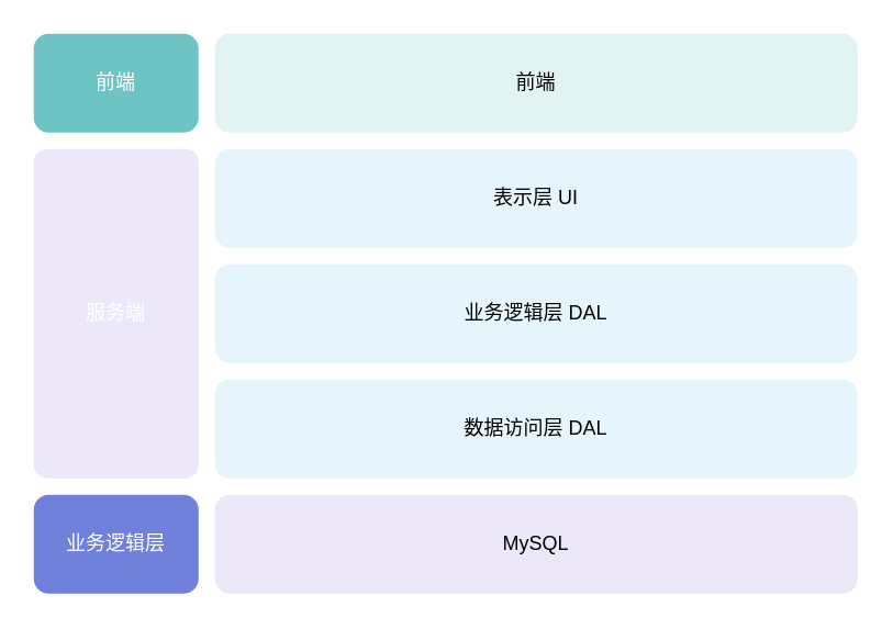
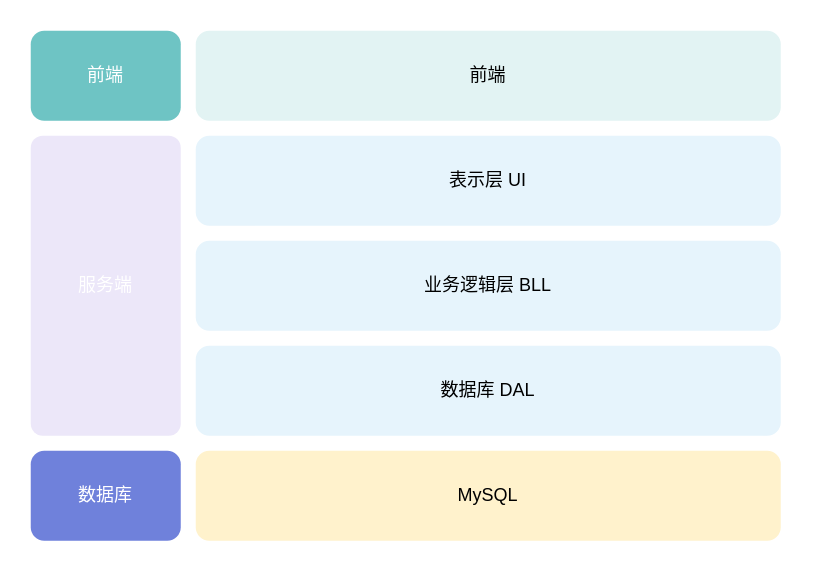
- <mxCell id="4" value="业务逻辑层 DAL" style="rounded=1;whiteSpace=wrap;html=1;strokeColor=none;fillColor=#e6f4fc;glass=0;shadow=0;" parent="1" vertex="1"><mxGeometry x="130" y="160" width="390" height="60" as="geometry" /></mxCell>
+ <mxCell id="4" value="业务逻辑层 BLL" style="rounded=1;whiteSpace=wrap;html=1;strokeColor=none;fillColor=#e6f4fc;glass=0;shadow=0;" parent="1" vertex="1"><mxGeometry x="130" y="160" width="390" height="60" as="geometry" /></mxCell>
- <mxCell id="9" value="数据访问层 DAL" style="rounded=1;whiteSpace=wrap;html=1;strokeColor=none;fillColor=#e6f4fc;glass=0;shadow=0;" vertex="1" parent="1"><mxGeometry x="130" y="230" width="390" height="60" as="geometry" /></mxCell>
+ <mxCell id="9" value="数据库 DAL" style="rounded=1;whiteSpace=wrap;html=1;strokeColor=none;fillColor=#e6f4fc;glass=0;shadow=0;" vertex="1" parent="1"><mxGeometry x="130" y="230" width="390" height="60" as="geometry" /></mxCell>
- <mxCell id="3" value="业务逻辑层" style="rounded=1;whiteSpace=wrap;html=1;fillColor=#6f81db;strokeColor=none;fontColor=#FFFFFF;glass=0;shadow=0;" parent="1" vertex="1"><mxGeometry x="20" y="300" width="100" height="60" as="geometry" /></mxCell>
+ <mxCell id="3" value="数据库" style="rounded=1;whiteSpace=wrap;html=1;fillColor=#6f81db;strokeColor=none;fontColor=#FFFFFF;glass=0;shadow=0;" parent="1" vertex="1"><mxGeometry x="20" y="300" width="100" height="60" as="geometry" /></mxCell>
- <mxCell id="2" value="MySQL" style="rounded=1;whiteSpace=wrap;html=1;strokeColor=none;fillColor=#ece7f9;glass=0;shadow=0;" parent="1" vertex="1"><mxGeometry x="130" y="300" width="390" height="60" as="geometry" /></mxCell>
+ <mxCell id="2" value="MySQL" style="rounded=1;whiteSpace=wrap;html=1;strokeColor=none;fillColor=#fff2cc;glass=0;shadow=0;" parent="1" vertex="1"><mxGeometry x="130" y="300" width="390" height="60" as="geometry" /></mxCell>
